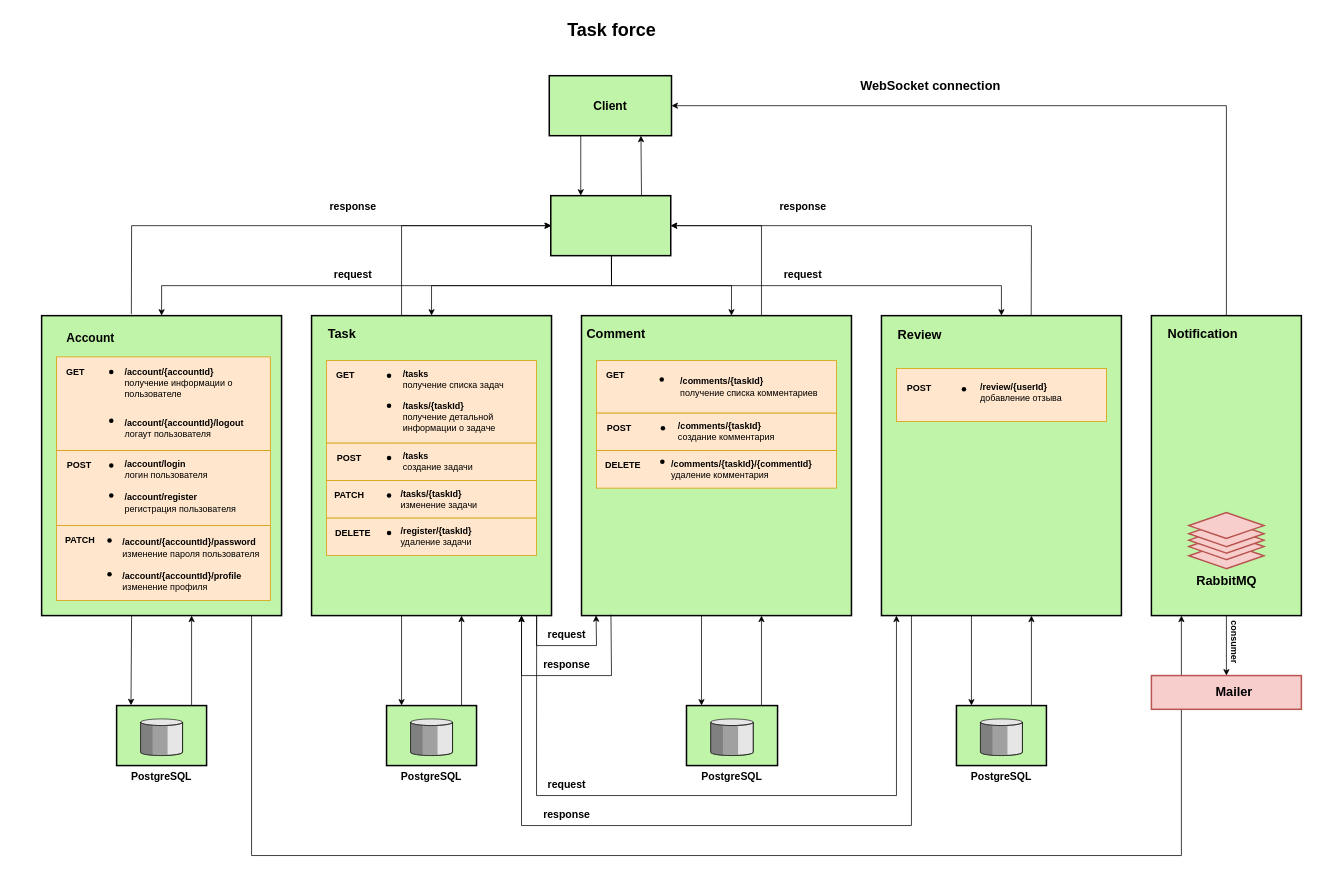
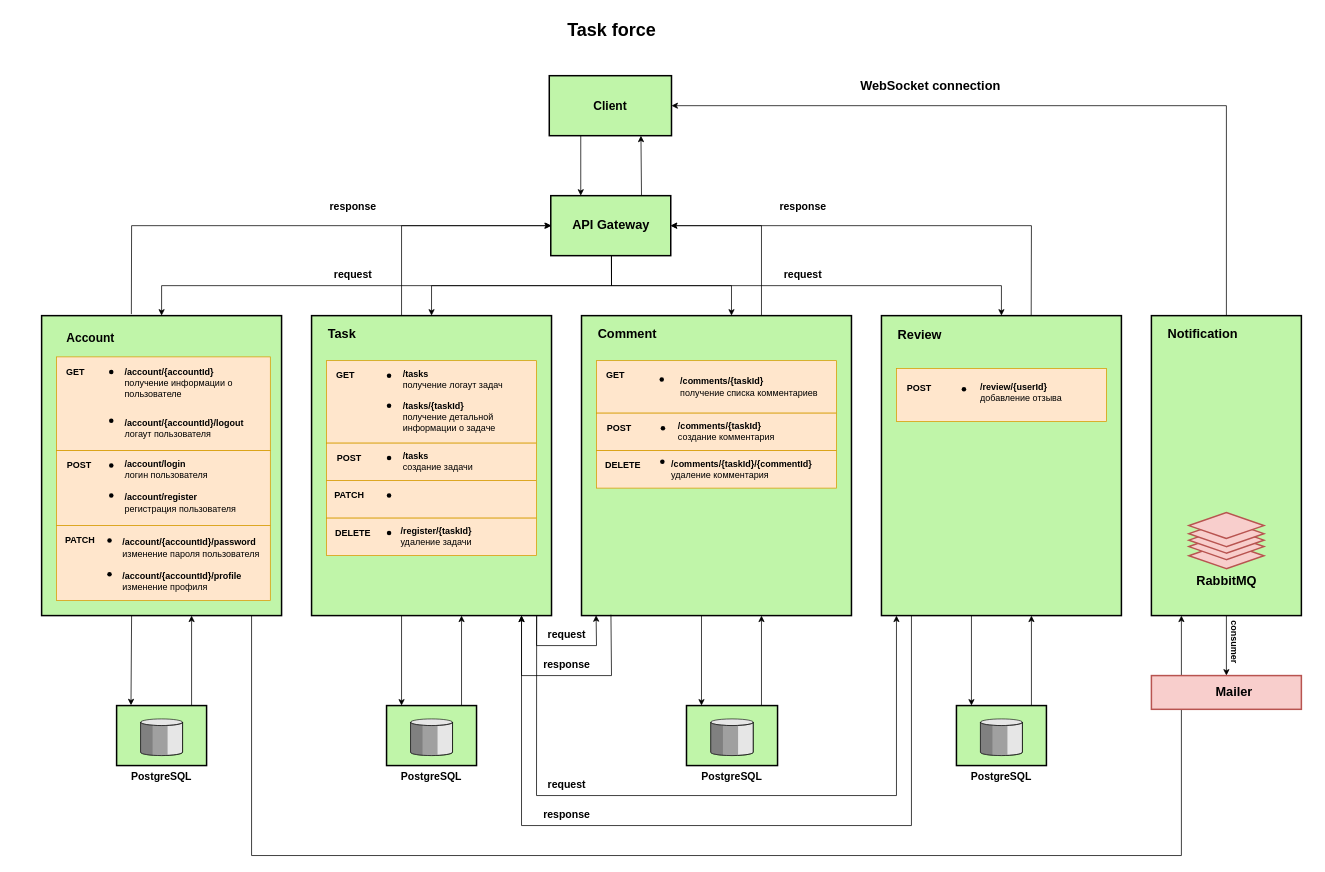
+ <mxCell id="11" value="&lt;font style=&quot;font-size: 17px;&quot;&gt;&lt;b&gt;API Gateway&lt;/b&gt;&lt;/font&gt;" style="text;html=1;align=center;verticalAlign=middle;resizable=0;points=[];autosize=1;strokeColor=none;fillColor=none;strokeWidth=1;fontSize=14;" parent="9" vertex="1"><mxGeometry x="15" y="25" width="130" height="30" as="geometry" /></mxCell>
- <mxCell id="79" value="&lt;b&gt;Comment&lt;/b&gt;" style="text;html=1;align=left;verticalAlign=middle;resizable=0;points=[];autosize=1;strokeColor=none;fillColor=none;strokeWidth=1;fontSize=17;" parent="77" vertex="1"><mxGeometry x="5.006" y="10" width="100" height="30" as="geometry" /></mxCell>
+ <mxCell id="79" value="&lt;b&gt;Comment&lt;/b&gt;" style="text;html=1;align=left;verticalAlign=middle;resizable=0;points=[];autosize=1;strokeColor=none;fillColor=none;strokeWidth=1;fontSize=17;" parent="77" vertex="1"><mxGeometry x="20.006" y="10" width="100" height="30" as="geometry" /></mxCell>
- <mxCell id="57" value="&lt;b&gt;/tasks&lt;br&gt;&lt;/b&gt;получение списка задач" style="text;html=1;align=left;verticalAlign=middle;resizable=0;points=[];autosize=1;strokeColor=none;fillColor=none;" parent="53" vertex="1"><mxGeometry x="119.998" y="65" width="160" height="40" as="geometry" /></mxCell>
+ <mxCell id="57" value="&lt;b&gt;/tasks&lt;br&gt;&lt;/b&gt;получение логаут задач" style="text;html=1;align=left;verticalAlign=middle;resizable=0;points=[];autosize=1;strokeColor=none;fillColor=none;" parent="53" vertex="1"><mxGeometry x="119.998" y="65" width="160" height="40" as="geometry" /></mxCell>
- <mxCell id="65" value="&lt;b&gt;/tasks/{taskId}&lt;/b&gt;&lt;br&gt;изменение задачи" style="text;html=1;align=left;verticalAlign=middle;resizable=0;points=[];autosize=1;strokeColor=none;fillColor=none;" parent="63" vertex="1"><mxGeometry x="96.773" y="5" width="130" height="40" as="geometry" /></mxCell>
